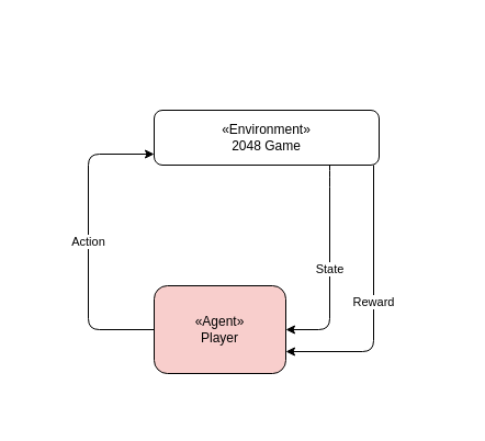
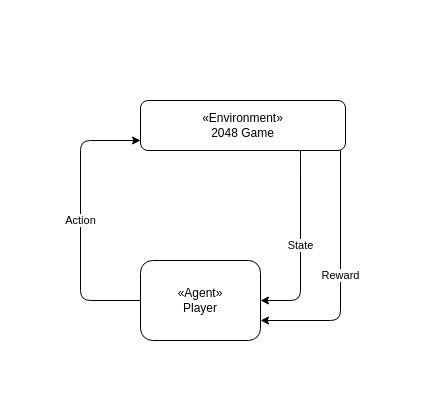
- <mxCell id="7" value="«Agent»&lt;br&gt;Player" style="rounded=1;whiteSpace=wrap;html=1;fillColor=#f8cecc;" parent="1" vertex="1"><mxGeometry x="140" y="260" width="120" height="80" as="geometry" /></mxCell>
+ <mxCell id="7" value="«Agent»&lt;br&gt;Player" style="rounded=1;whiteSpace=wrap;html=1;" parent="1" vertex="1"><mxGeometry x="140" y="260" width="120" height="80" as="geometry" /></mxCell>
